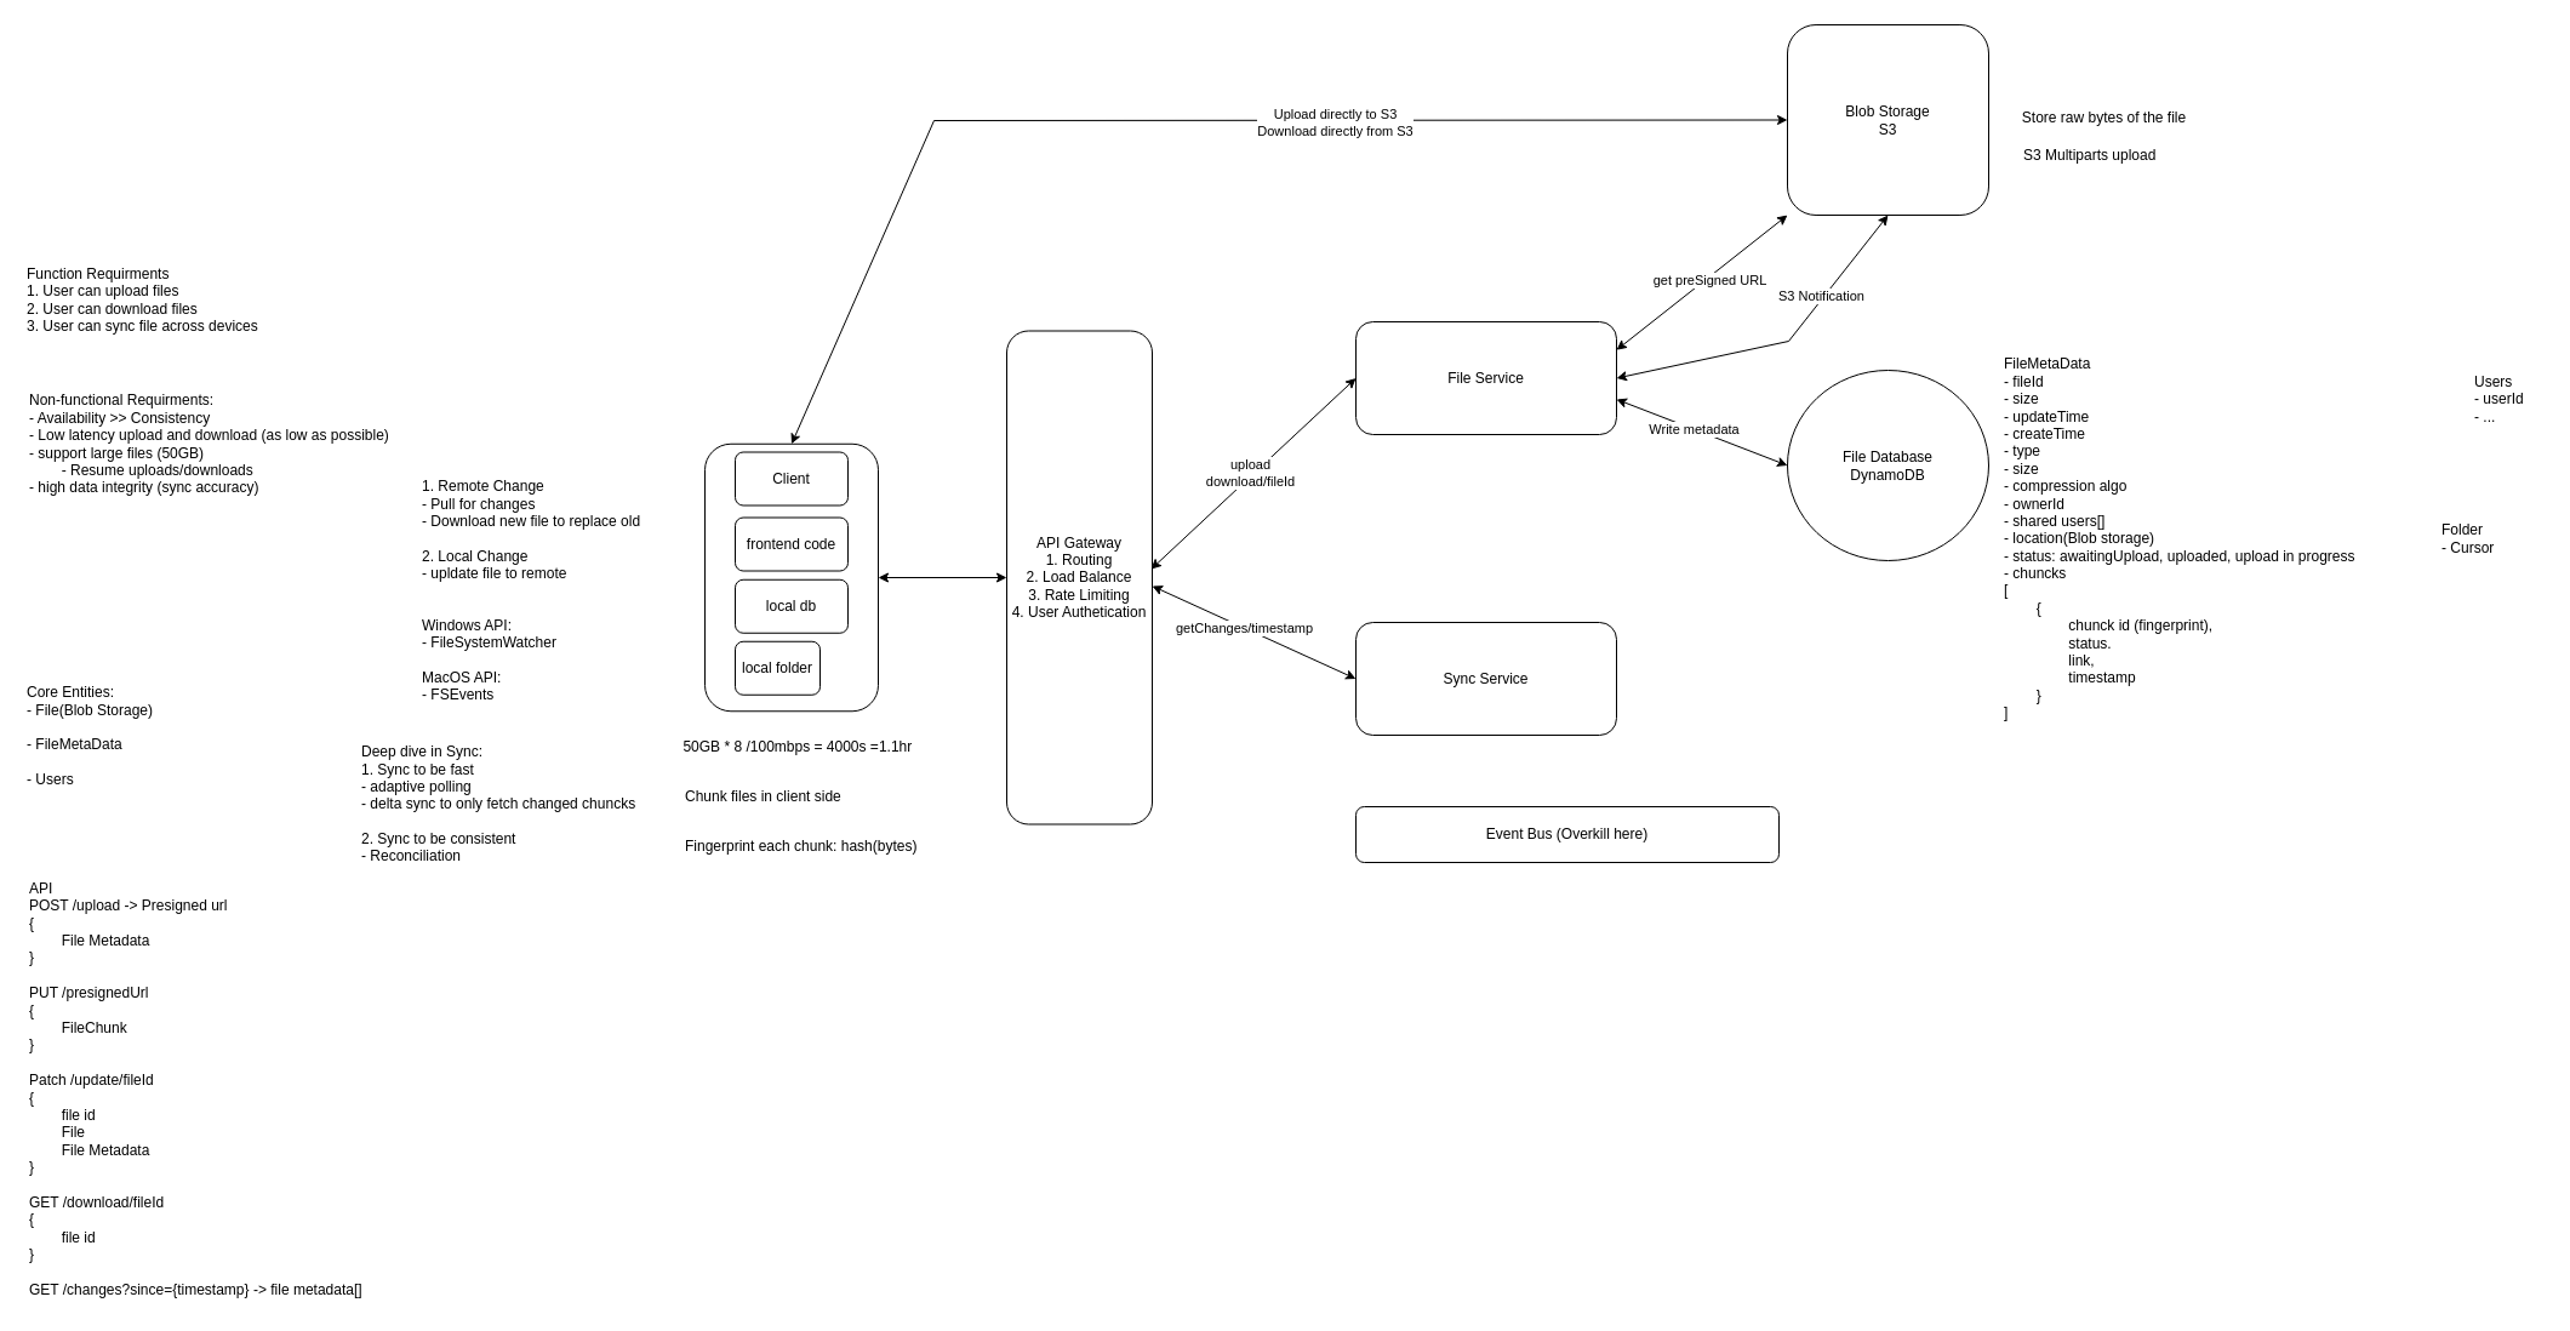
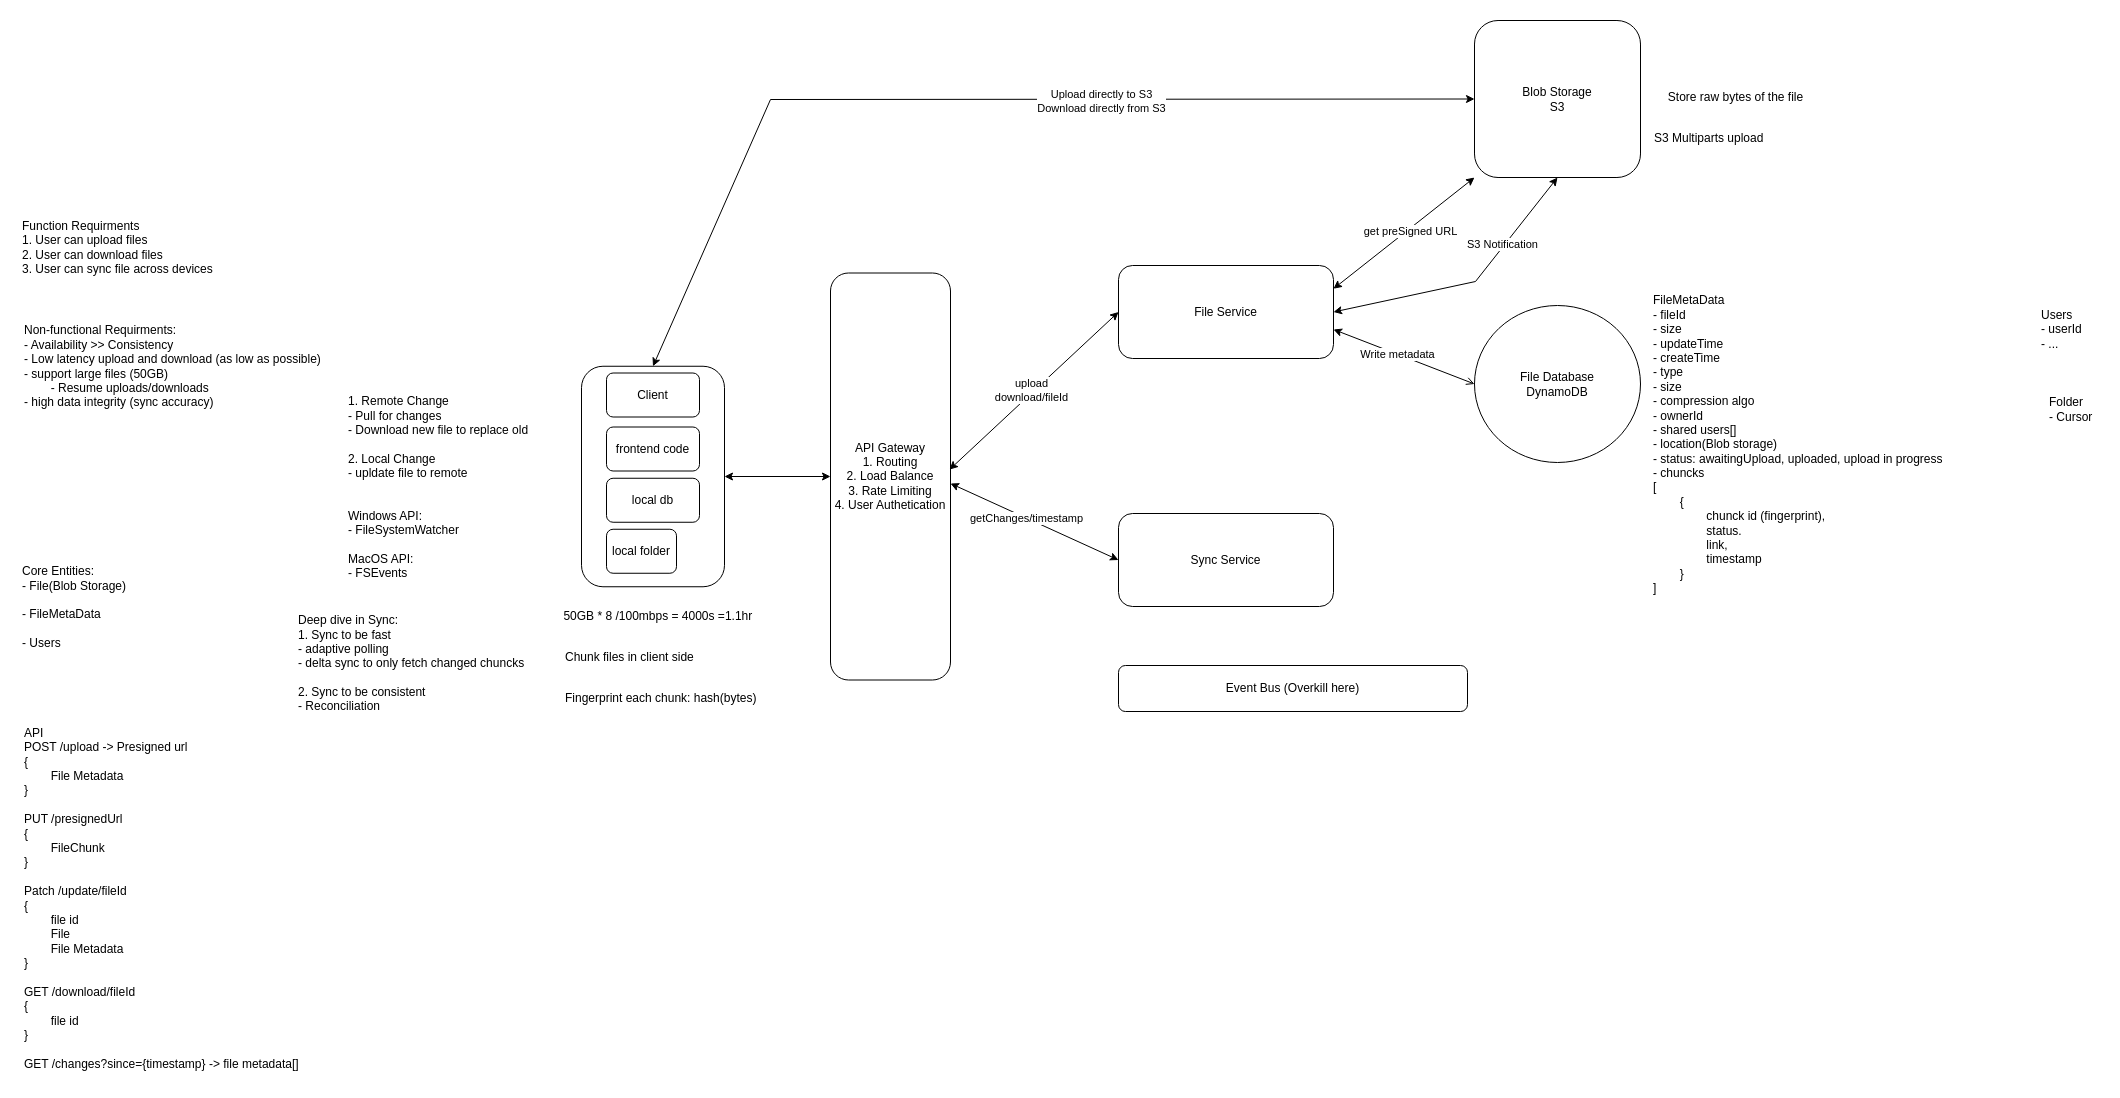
- <mxCell id="38" value="S3 Multiparts upload" style="text;html=1;align=left;verticalAlign=middle;resizable=0;points=[];autosize=1;strokeColor=none;fillColor=none;" parent="1" vertex="1"><mxGeometry x="1667" y="115" width="127" height="26" as="geometry" /></mxCell>
+ <mxCell id="38" value="S3 Multiparts upload" style="text;html=1;align=left;verticalAlign=middle;resizable=0;points=[];autosize=1;strokeColor=none;fillColor=none;" parent="1" vertex="1"><mxGeometry x="1652" y="125" width="127" height="26" as="geometry" /></mxCell>
- <mxCell id="18" value="" style="endArrow=classic;startArrow=classic;html=1;rounded=0;entryX=0;entryY=0.5;entryDx=0;entryDy=0;exitX=1;exitY=0.688;exitDx=0;exitDy=0;exitPerimeter=0;" parent="1" source="10" target="11" edge="1"><mxGeometry width="50" height="50" relative="1" as="geometry"><mxPoint x="990" y="438" as="sourcePoint" /><mxPoint x="1040" y="388" as="targetPoint" /></mxGeometry></mxCell>
+ <mxCell id="18" value="" style="endArrow=open;startArrow=classic;html=1;rounded=0;entryX=0;entryY=0.5;entryDx=0;entryDy=0;exitX=1;exitY=0.688;exitDx=0;exitDy=0;exitPerimeter=0;" parent="1" source="10" target="11" edge="1"><mxGeometry width="50" height="50" relative="1" as="geometry"><mxPoint x="990" y="438" as="sourcePoint" /><mxPoint x="1040" y="388" as="targetPoint" /></mxGeometry></mxCell>
- <mxCell id="41" value="Folder&lt;div&gt;- Cursor&lt;/div&gt;" style="text;html=1;align=left;verticalAlign=middle;resizable=0;points=[];autosize=1;strokeColor=none;fillColor=none;" vertex="1" parent="1"><mxGeometry x="2012" y="423" width="61" height="41" as="geometry" /></mxCell>
+ <mxCell id="41" value="Folder&lt;div&gt;- Cursor&lt;/div&gt;" style="text;html=1;align=left;verticalAlign=middle;resizable=0;points=[];autosize=1;strokeColor=none;fillColor=none;" vertex="1" parent="1"><mxGeometry x="2047" y="388" width="61" height="41" as="geometry" /></mxCell>
